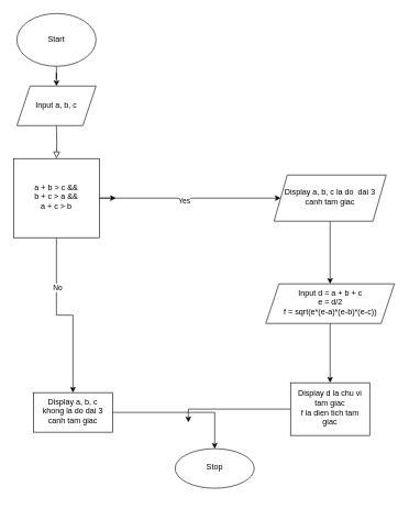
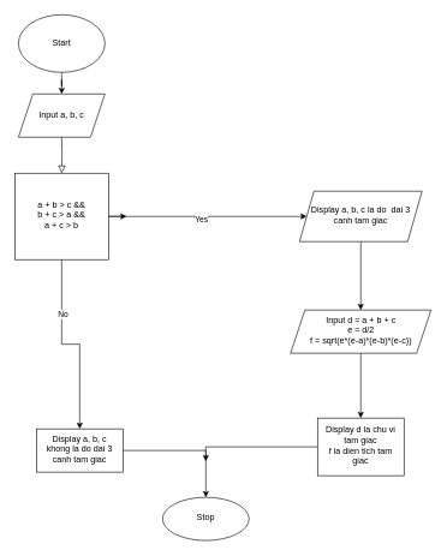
- <mxCell id="20" value="Stop" style="ellipse;whiteSpace=wrap;html=1;shadow=0;strokeWidth=1;spacing=6;spacingTop=-4;" vertex="1" parent="1"><mxGeometry x="265" y="680" width="120" height="60" as="geometry" /></mxCell>
+ <mxCell id="20" value="Stop" style="ellipse;whiteSpace=wrap;html=1;shadow=0;strokeWidth=1;spacing=6;spacingTop=-4;" vertex="1" parent="1"><mxGeometry x="225" y="690" width="120" height="60" as="geometry" /></mxCell>
